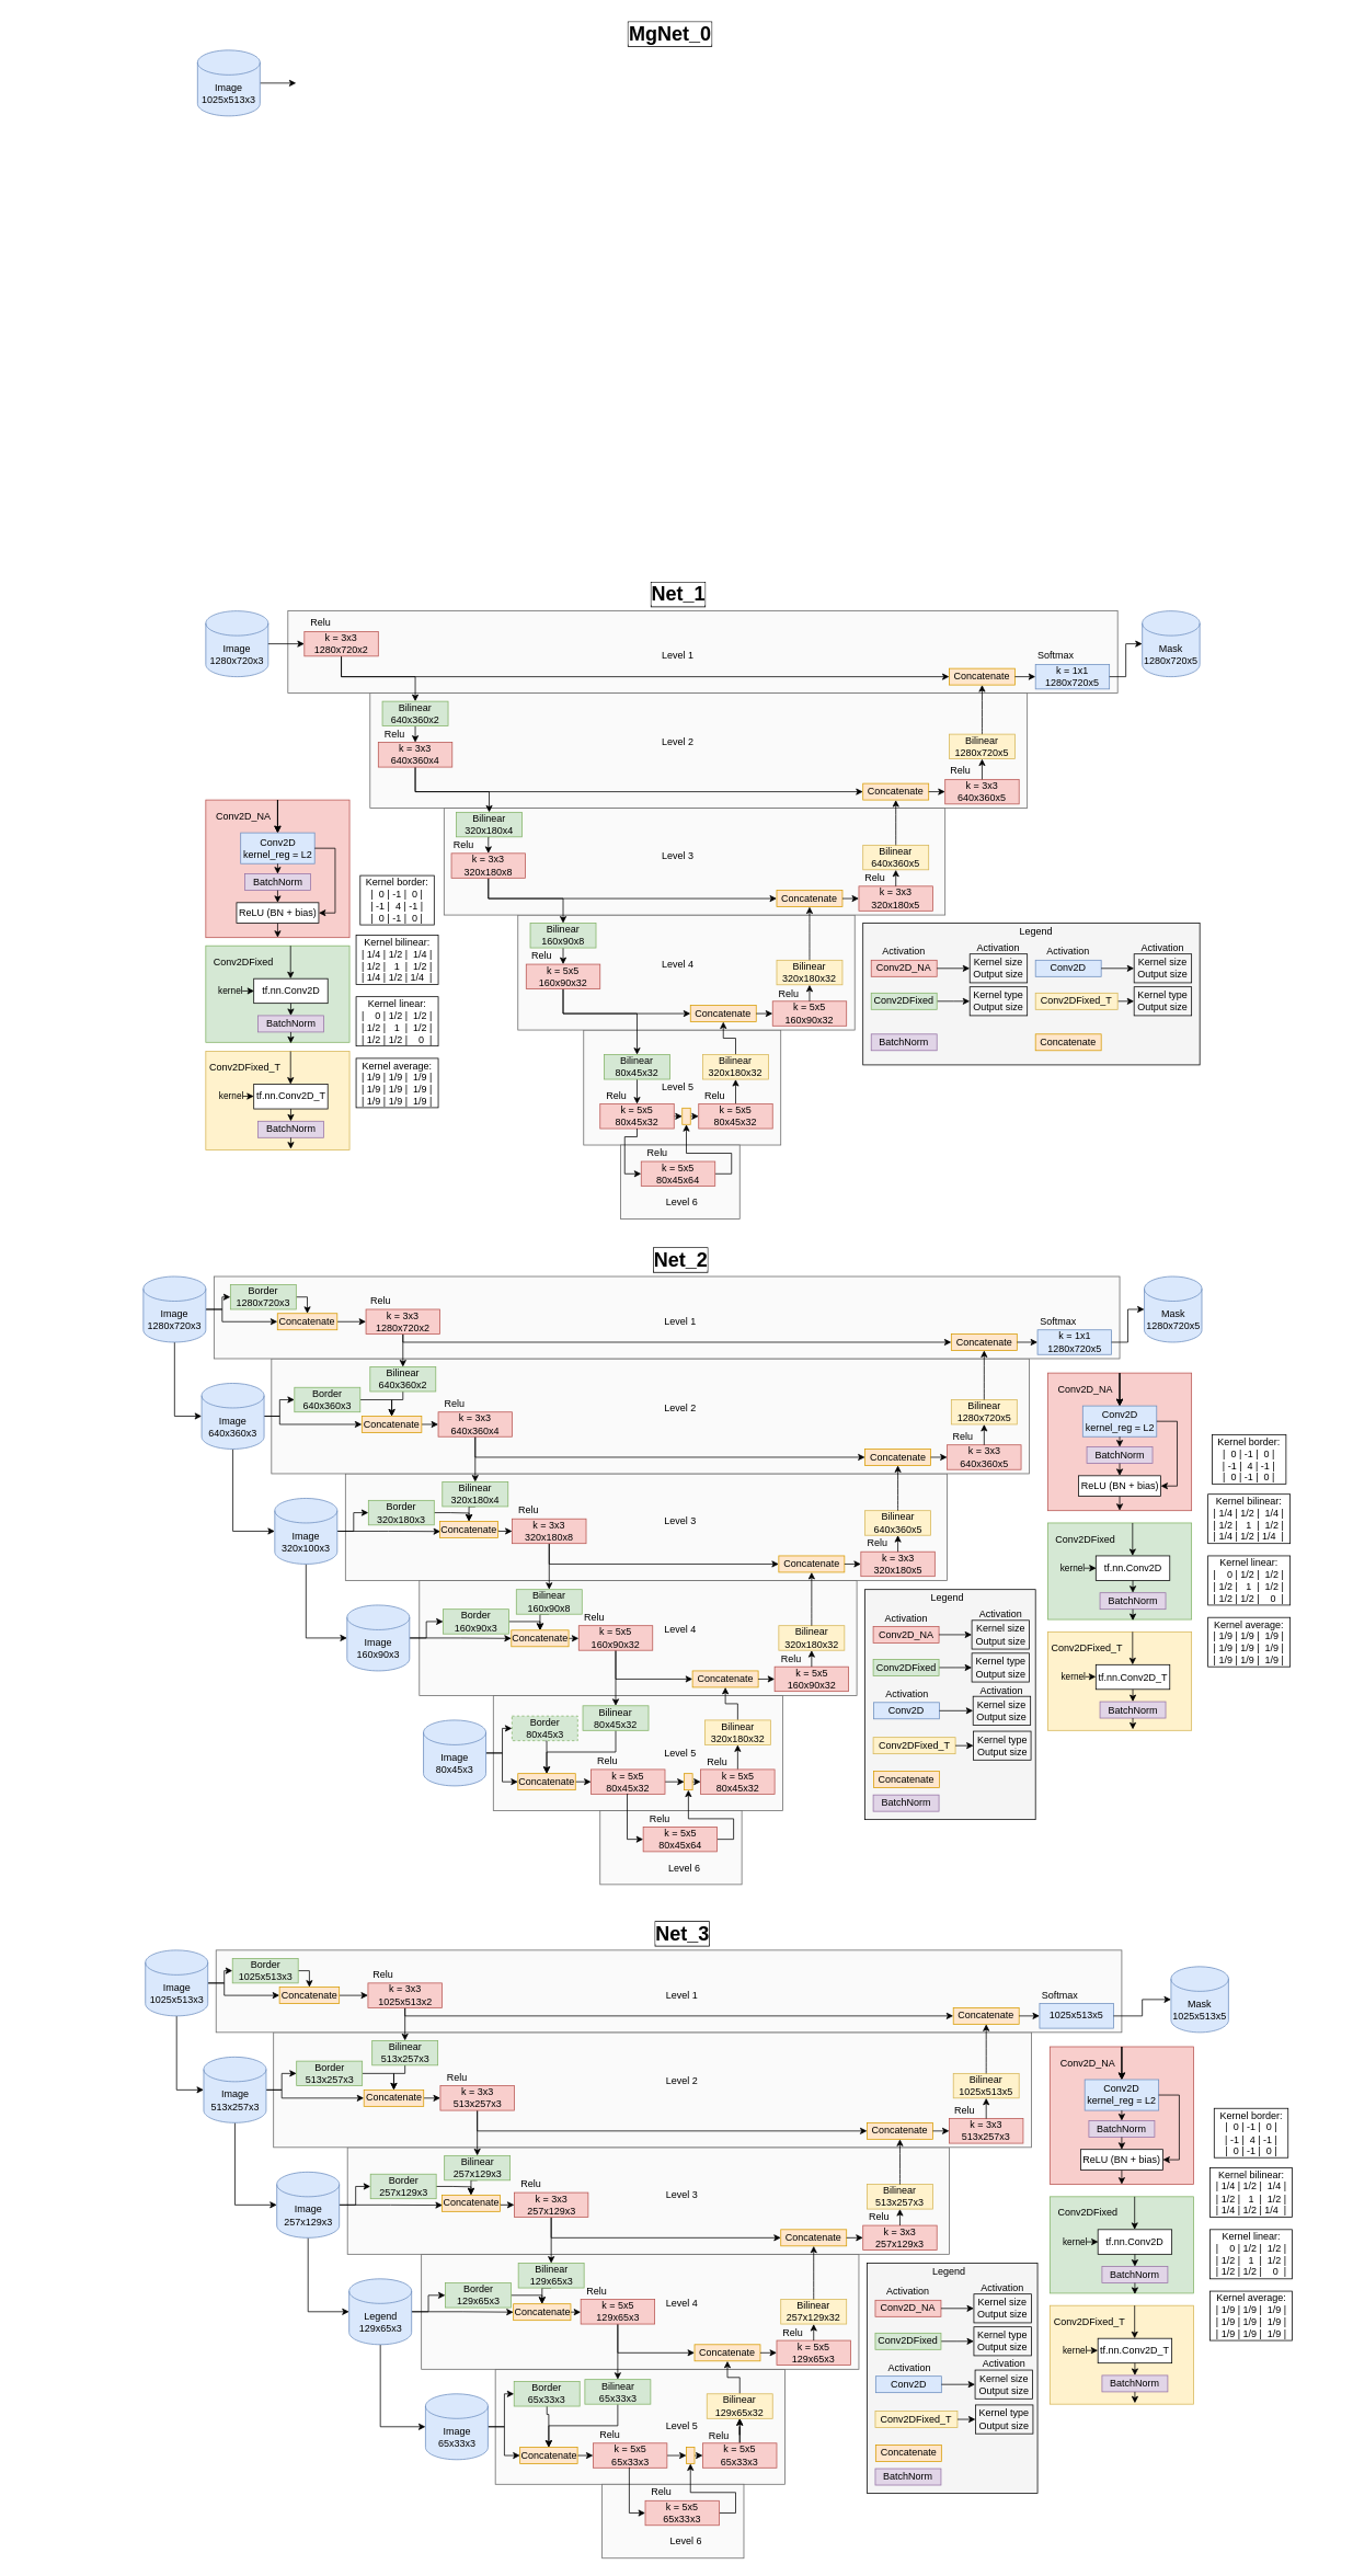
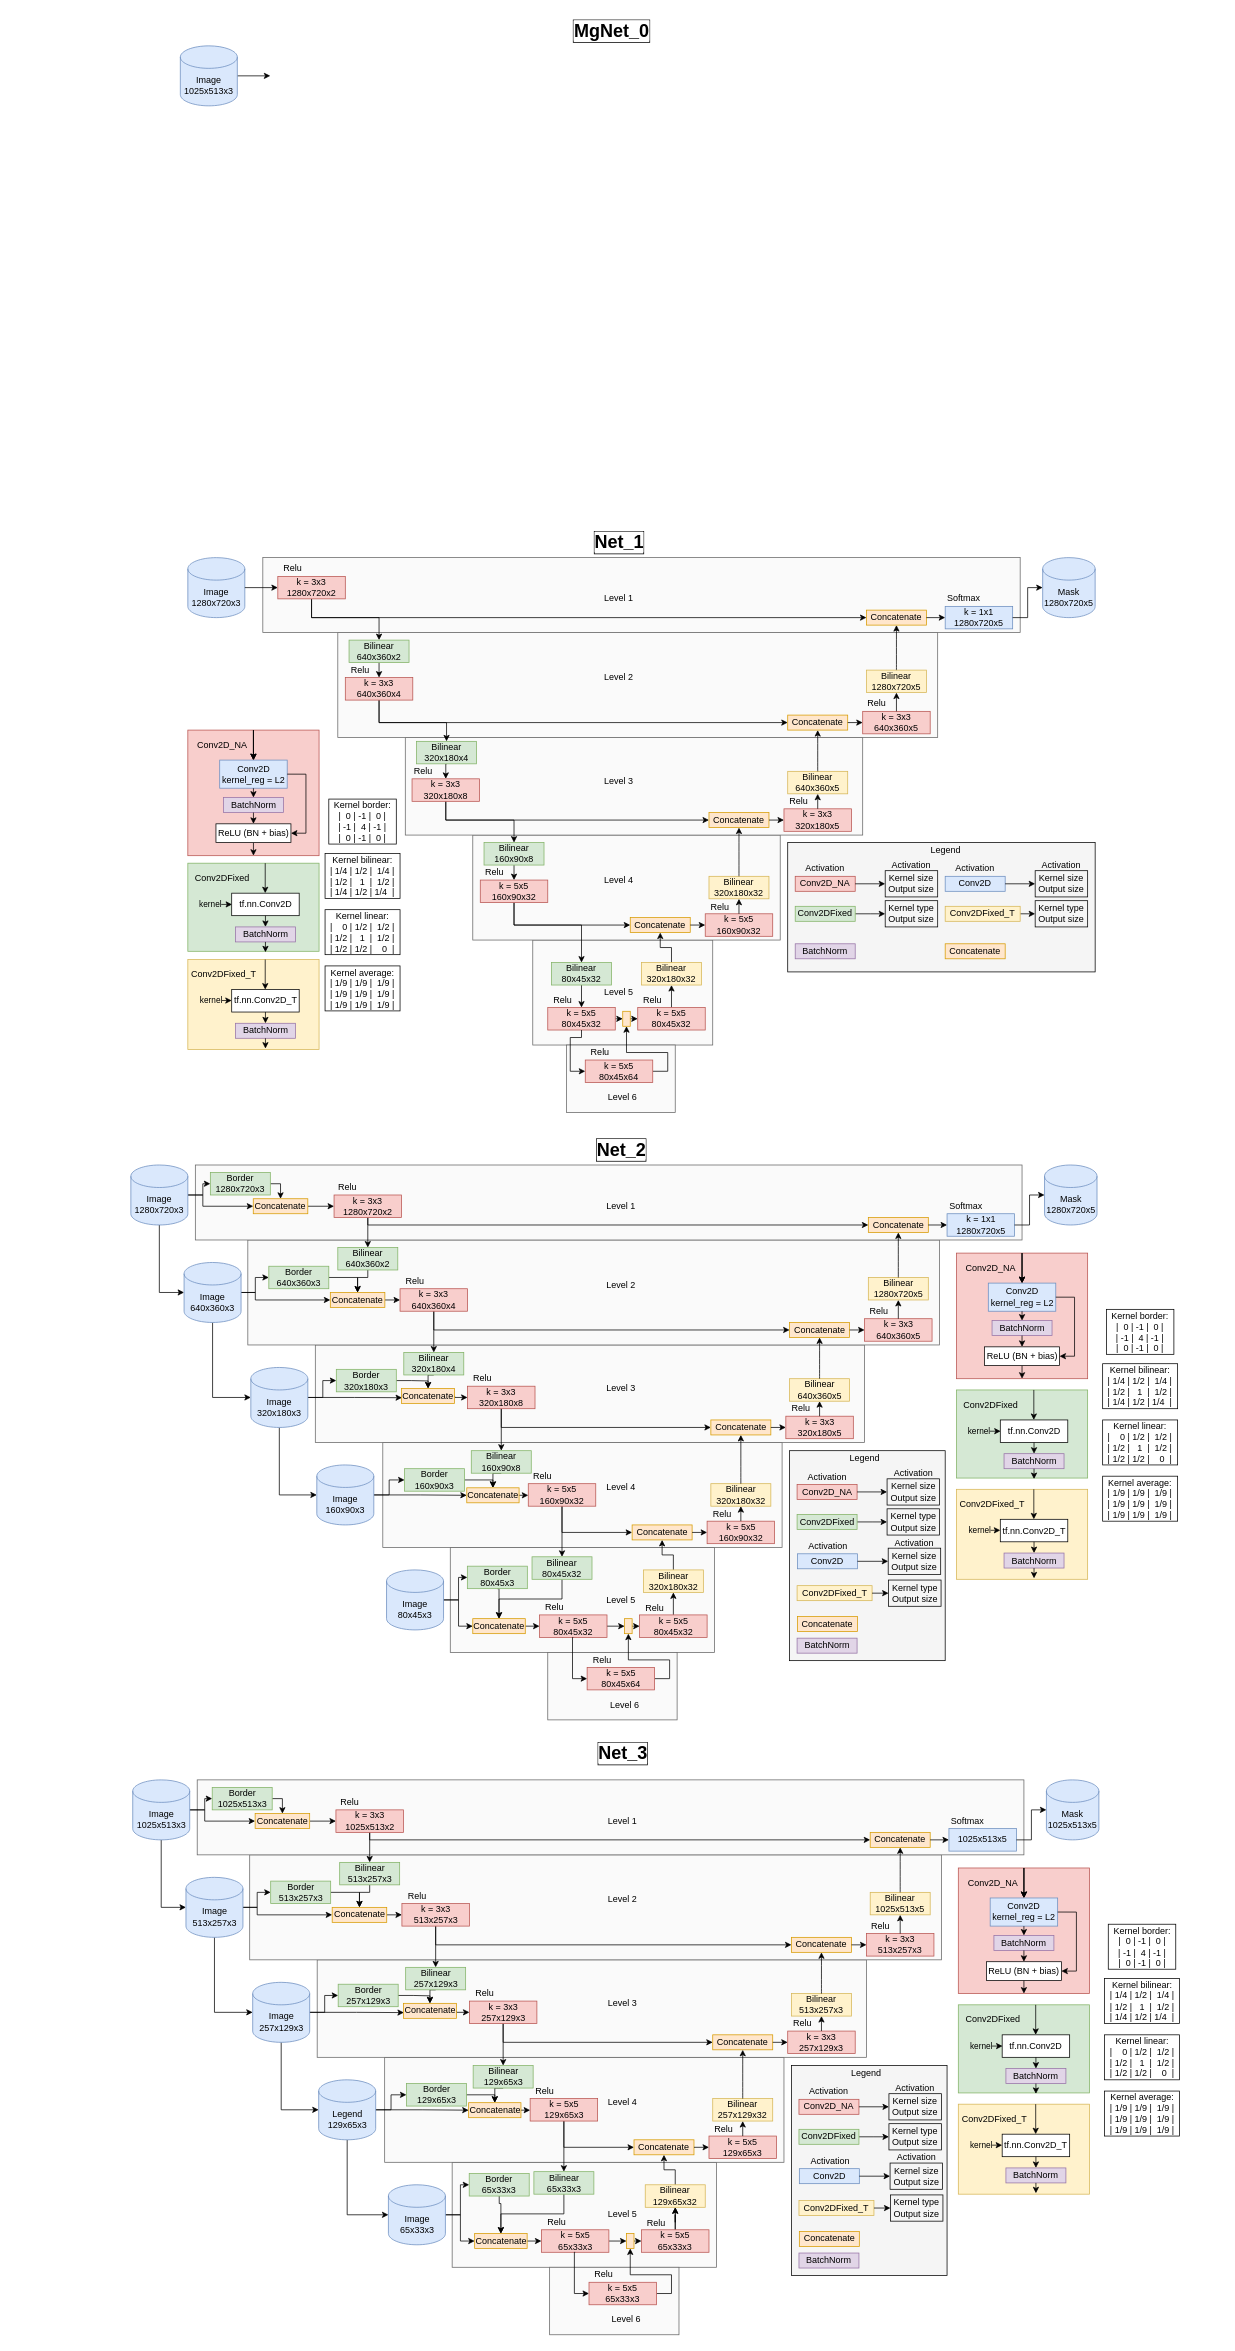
- <mxCell id="247" value="Image&lt;br&gt;320x100x3" style="shape=cylinder3;whiteSpace=wrap;html=1;boundedLbl=1;backgroundOutline=1;size=15;fillColor=#dae8fc;strokeColor=#6c8ebf;" parent="1" vertex="1"><mxGeometry x="334" y="1823" width="76" height="80" as="geometry" /></mxCell>
+ <mxCell id="247" value="Image&lt;br&gt;320x180x3" style="shape=cylinder3;whiteSpace=wrap;html=1;boundedLbl=1;backgroundOutline=1;size=15;fillColor=#dae8fc;strokeColor=#6c8ebf;" parent="1" vertex="1"><mxGeometry x="334" y="1823" width="76" height="80" as="geometry" /></mxCell>
- <mxCell id="271" value="Border&lt;br&gt;80x45x3" style="rounded=0;whiteSpace=wrap;html=1;fillColor=#d5e8d4;strokeColor=#82b366;dashed=1;" parent="1" vertex="1"><mxGeometry x="622.75" y="2088" width="80" height="30" as="geometry" /></mxCell>
+ <mxCell id="271" value="Border&lt;br&gt;80x45x3" style="rounded=0;whiteSpace=wrap;html=1;fillColor=#d5e8d4;strokeColor=#82b366;" parent="1" vertex="1"><mxGeometry x="622.75" y="2088" width="80" height="30" as="geometry" /></mxCell>
- <mxCell id="369" value="&lt;span style=&quot;background-color: rgb(255 , 255 , 255)&quot;&gt;Net_3&lt;/span&gt;" style="text;strokeColor=none;html=1;fontSize=24;fontStyle=1;verticalAlign=middle;align=center;rounded=0;labelBorderColor=#000000;" parent="1" vertex="1"><mxGeometry x="35" y="2333" width="1590" height="40" as="geometry" /></mxCell>
+ <mxCell id="369" value="&lt;span style=&quot;background-color: rgb(255 , 255 , 255)&quot;&gt;Net_3&lt;/span&gt;" style="text;strokeColor=none;html=1;fontSize=24;fontStyle=1;verticalAlign=middle;align=center;rounded=0;labelBorderColor=#000000;" parent="1" vertex="1"><mxGeometry x="35" y="2318" width="1590" height="40" as="geometry" /></mxCell>
- <mxCell id="363" value="Mask&lt;br&gt;1025x513x5" style="shape=cylinder3;whiteSpace=wrap;html=1;boundedLbl=1;backgroundOutline=1;size=15;fillColor=#dae8fc;strokeColor=#6c8ebf;" parent="1" vertex="1"><mxGeometry x="1425" y="2393" width="70" height="80" as="geometry" /></mxCell>
+ <mxCell id="363" value="Mask&lt;br&gt;1025x513x5" style="shape=cylinder3;whiteSpace=wrap;html=1;boundedLbl=1;backgroundOutline=1;size=15;fillColor=#dae8fc;strokeColor=#6c8ebf;" parent="1" vertex="1"><mxGeometry x="1395" y="2373" width="70" height="80" as="geometry" /></mxCell>
